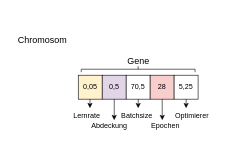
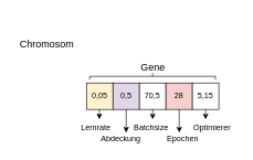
- <mxCell id="6" value="&lt;div&gt;5,25&lt;/div&gt;" style="rounded=0;whiteSpace=wrap;html=1;" parent="1" vertex="1"><mxGeometry x="290" y="125" width="40" height="40" as="geometry" /></mxCell>
+ <mxCell id="6" value="&lt;div&gt;5,15&lt;/div&gt;" style="rounded=0;whiteSpace=wrap;html=1;" parent="1" vertex="1"><mxGeometry x="290" y="125" width="40" height="40" as="geometry" /></mxCell>
